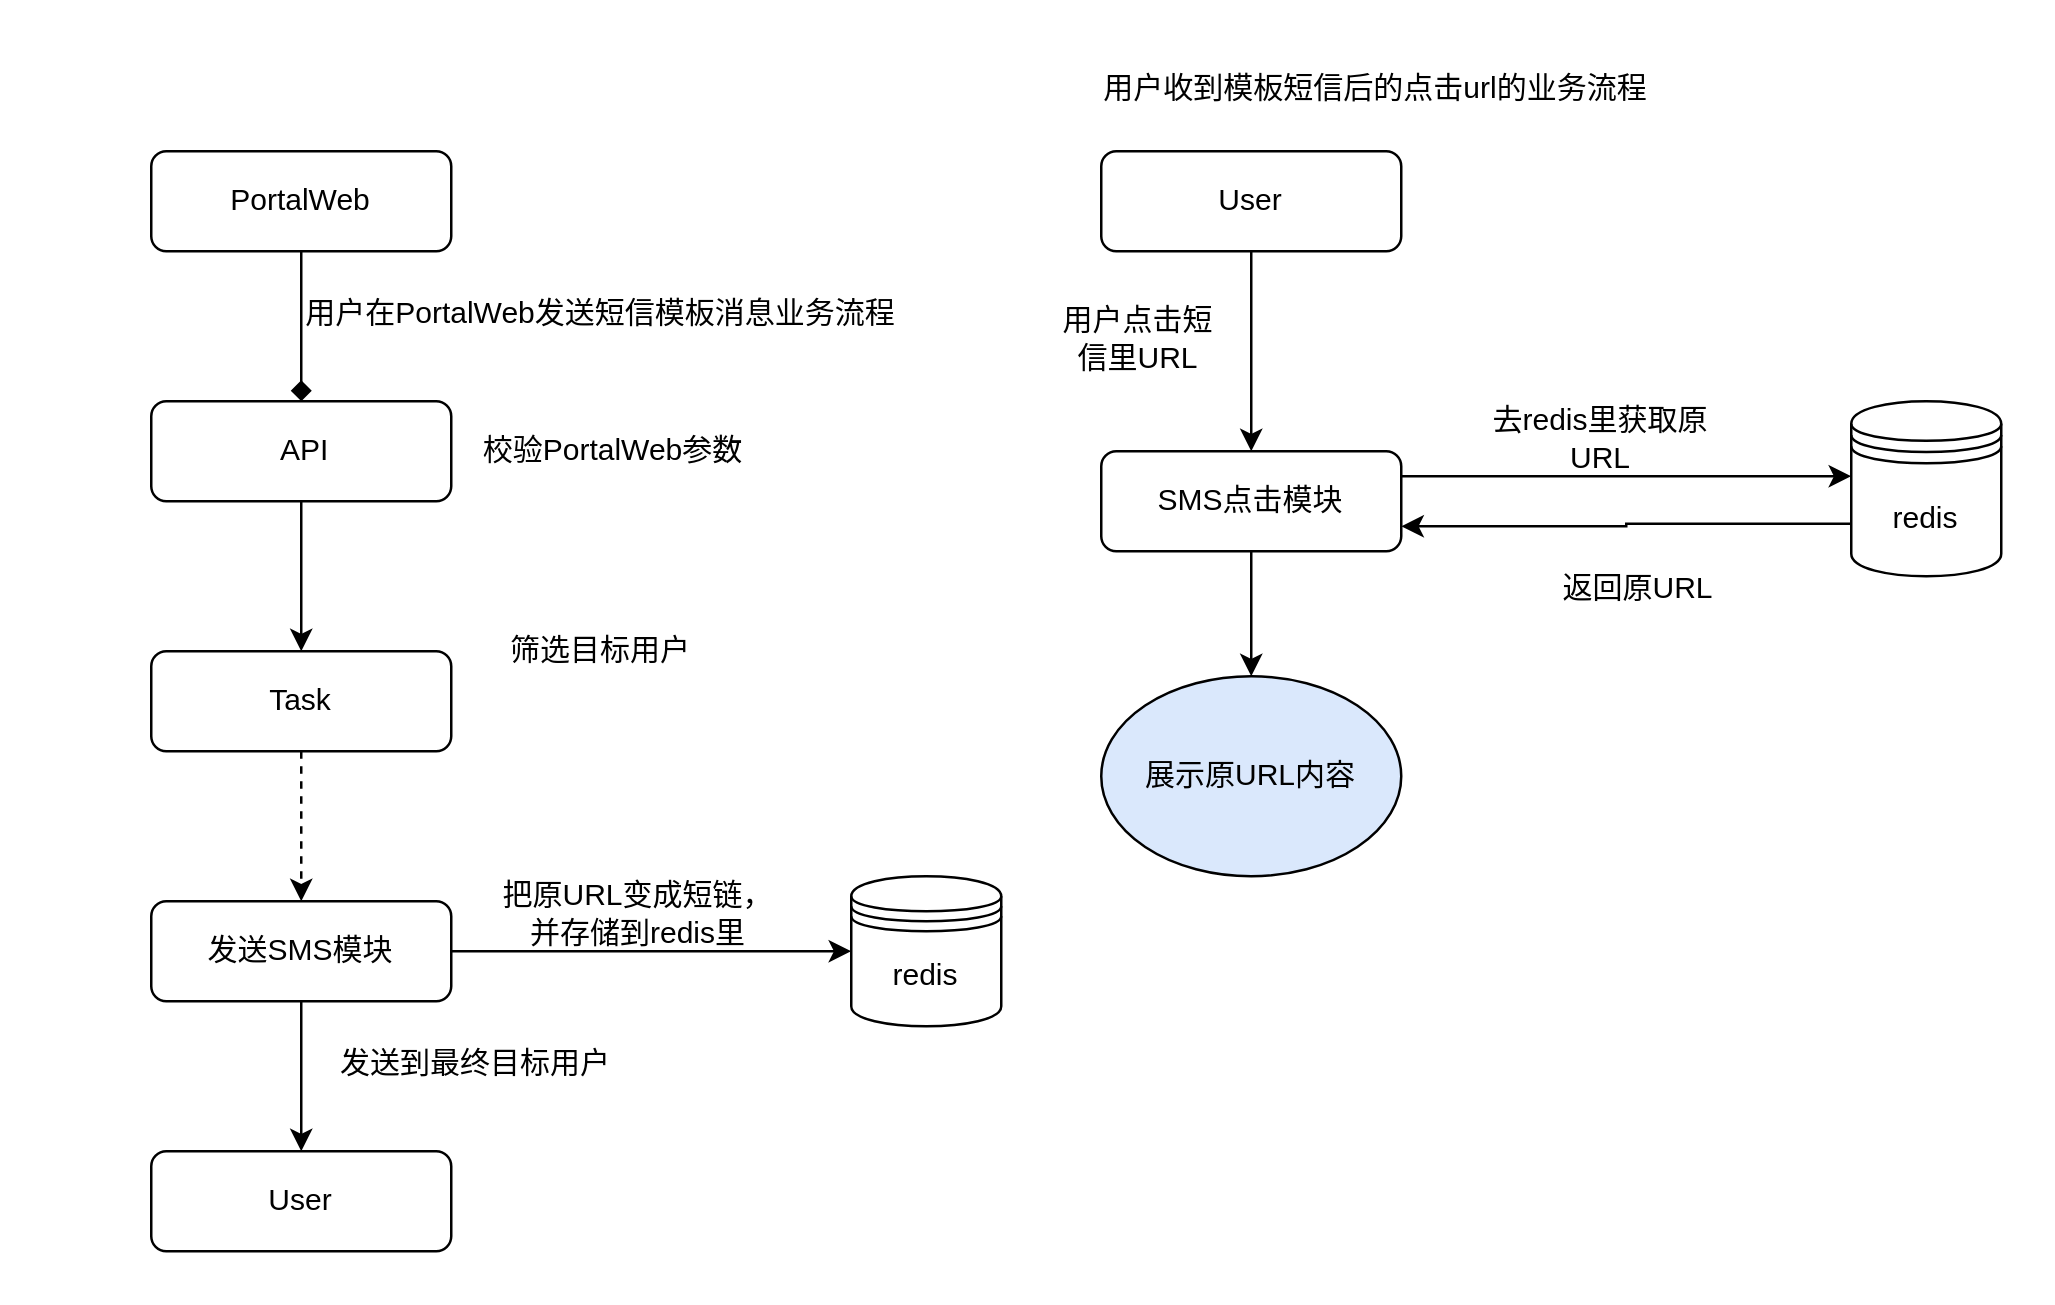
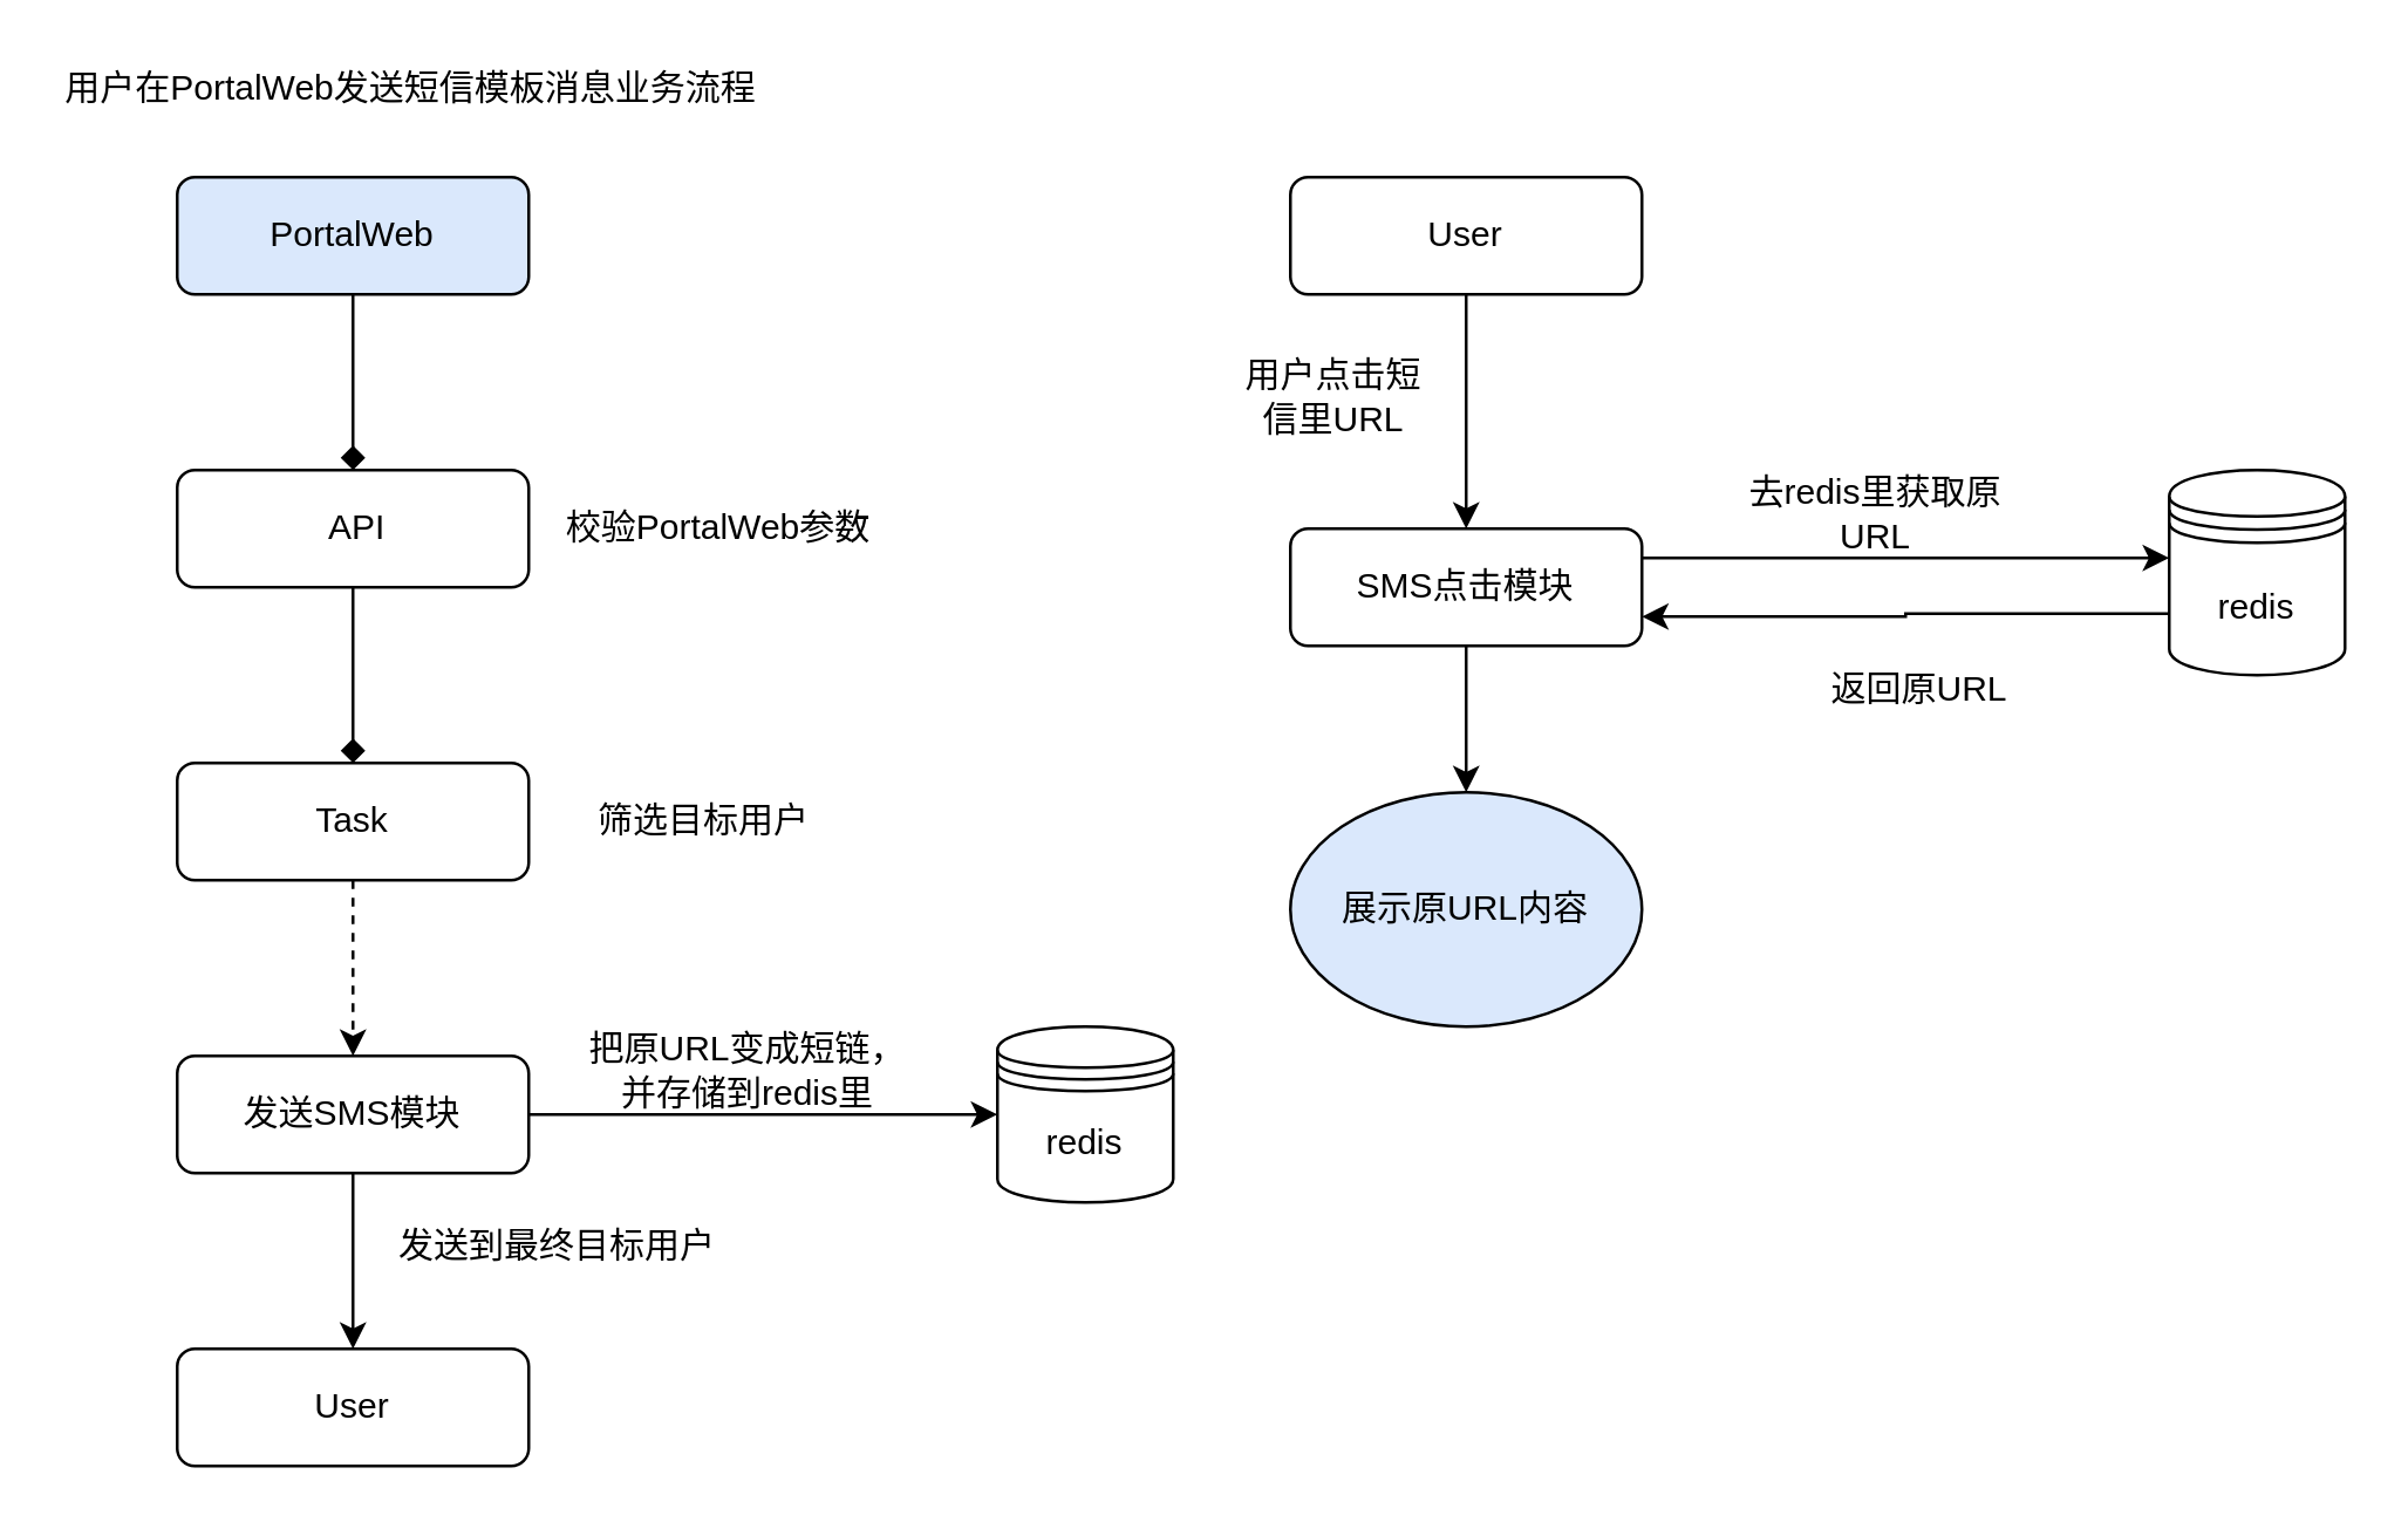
- <mxCell id="26" value="用户收到模板短信后的点击url的业务流程" style="text;html=1;strokeColor=none;fillColor=none;align=center;verticalAlign=middle;whiteSpace=wrap;rounded=0;" vertex="1" parent="1"><mxGeometry x="440" y="20" width="220" height="30" as="geometry" /></mxCell>
- <mxCell id="3" value="PortalWeb" style="rounded=1;whiteSpace=wrap;html=1;fontSize=12;glass=0;strokeWidth=1;shadow=0;" parent="1" vertex="1"><mxGeometry x="60" y="60" width="120" height="40" as="geometry" /></mxCell>
+ <mxCell id="3" value="PortalWeb" style="rounded=1;whiteSpace=wrap;html=1;fontSize=12;glass=0;strokeWidth=1;shadow=0;fillColor=#dae8fc;" parent="1" vertex="1"><mxGeometry x="60" y="60" width="120" height="40" as="geometry" /></mxCell>
- <mxCell id="21" value="用户在PortalWeb发送短信模板消息业务流程" style="text;html=1;strokeColor=none;fillColor=none;align=center;verticalAlign=middle;whiteSpace=wrap;rounded=0;" vertex="1" parent="1"><mxGeometry x="120" y="115" width="240" height="20" as="geometry" /></mxCell>
+ <mxCell id="21" value="用户在PortalWeb发送短信模板消息业务流程" style="text;html=1;strokeColor=none;fillColor=none;align=center;verticalAlign=middle;whiteSpace=wrap;rounded=0;" vertex="1" parent="1"><mxGeometry y="20" width="240" height="20" as="geometry" x="20" /></mxCell>
- <mxCell id="4" style="edgeStyle=orthogonalEdgeStyle;rounded=0;orthogonalLoop=1;jettySize=auto;html=1;exitX=0.5;exitY=1;exitDx=0;exitDy=0;entryX=0.5;entryY=0;entryDx=0;entryDy=0;" edge="1" parent="1" source="5" target="10"><mxGeometry relative="1" as="geometry" /></mxCell>
+ <mxCell id="4" style="edgeStyle=orthogonalEdgeStyle;rounded=0;orthogonalLoop=1;jettySize=auto;html=1;exitX=0.5;exitY=1;exitDx=0;exitDy=0;entryX=0.5;entryY=0;entryDx=0;entryDy=0;endArrow=diamond;" edge="1" parent="1" source="5" target="10"><mxGeometry relative="1" as="geometry" /></mxCell>
- <mxCell id="23" value="筛选目标用户" style="text;html=1;strokeColor=none;fillColor=none;align=center;verticalAlign=middle;whiteSpace=wrap;rounded=0;" vertex="1" parent="1"><mxGeometry x="190" y="245" width="100" height="30" as="geometry" /></mxCell>
+ <mxCell id="23" value="筛选目标用户" style="text;html=1;strokeColor=none;fillColor=none;align=center;verticalAlign=middle;whiteSpace=wrap;rounded=0;" vertex="1" parent="1"><mxGeometry x="190" y="265" width="100" height="30" as="geometry" /></mxCell>
